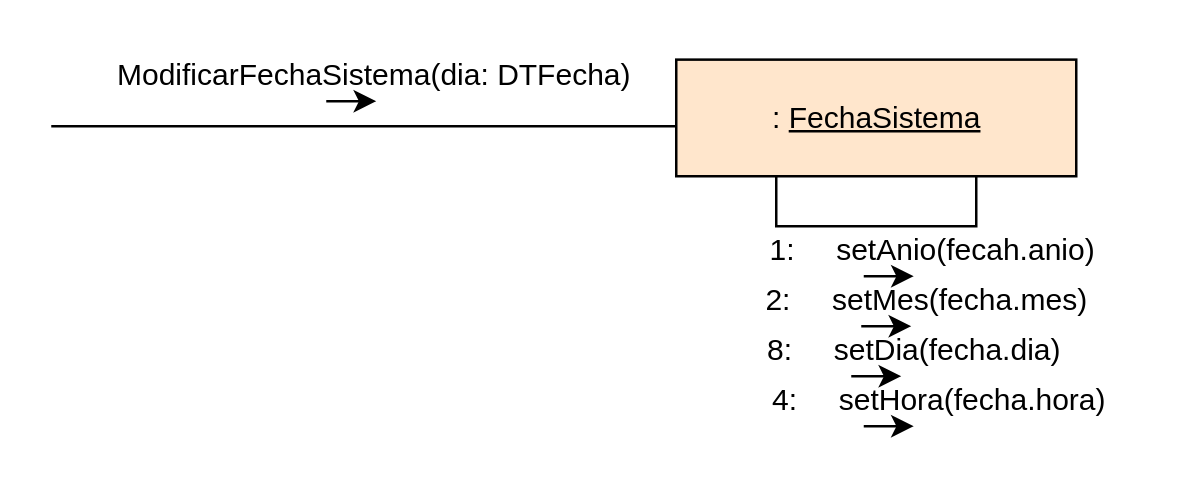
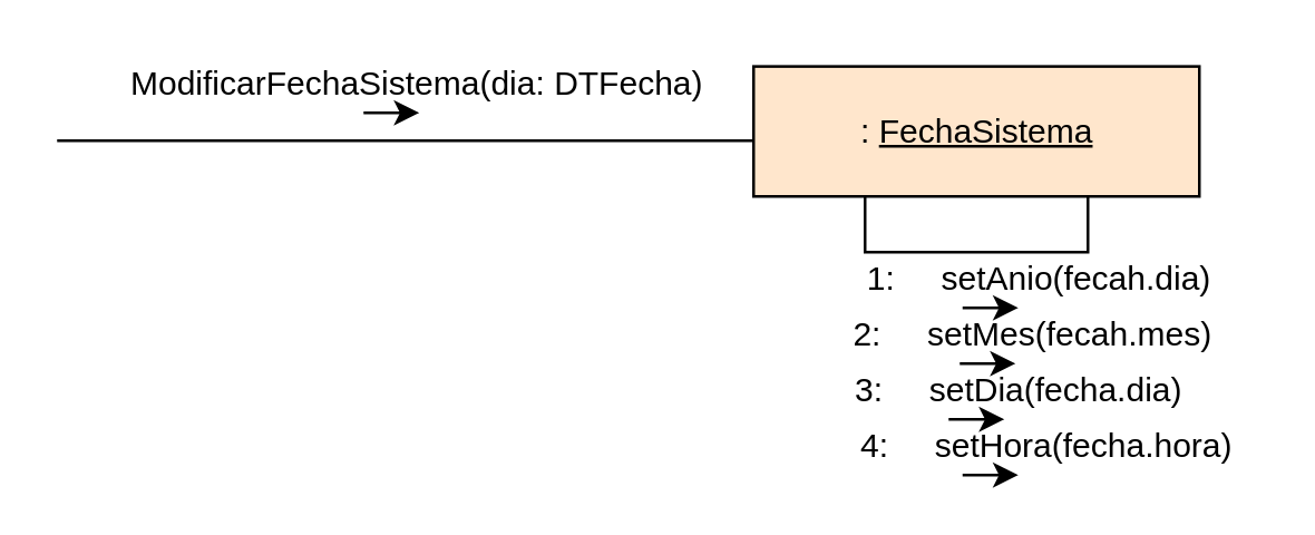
- <mxCell id="7" value="1:&lt;span style=&quot;white-space: pre;&quot;&gt;&#09;&lt;/span&gt;setAnio(fecah.anio)&amp;nbsp;" style="text;html=1;align=center;verticalAlign=middle;resizable=0;points=[];autosize=1;strokeColor=none;fillColor=none;" parent="1" vertex="1"><mxGeometry x="299" y="90" width="150" height="20" as="geometry" /></mxCell>
+ <mxCell id="7" value="1:&lt;span style=&quot;white-space: pre;&quot;&gt;&#09;&lt;/span&gt;setAnio(fecah.dia)&amp;nbsp;" style="text;html=1;align=center;verticalAlign=middle;resizable=0;points=[];autosize=1;strokeColor=none;fillColor=none;" parent="1" vertex="1"><mxGeometry x="299" y="90" width="150" height="20" as="geometry" /></mxCell>
- <mxCell id="8" value="2:&lt;span style=&quot;white-space: pre;&quot;&gt;&#09;&lt;/span&gt;setMes(fecha.mes)" style="text;html=1;align=center;verticalAlign=middle;resizable=0;points=[];autosize=1;strokeColor=none;fillColor=none;" parent="1" vertex="1"><mxGeometry x="300" y="110" width="140" height="20" as="geometry" /></mxCell>
+ <mxCell id="8" value="2:&lt;span style=&quot;white-space: pre;&quot;&gt;&#09;&lt;/span&gt;setMes(fecah.mes)" style="text;html=1;align=center;verticalAlign=middle;resizable=0;points=[];autosize=1;strokeColor=none;fillColor=none;" parent="1" vertex="1"><mxGeometry x="300" y="110" width="140" height="20" as="geometry" /></mxCell>
- <mxCell id="9" value="8:&lt;span style=&quot;white-space: pre;&quot;&gt;&#09;&lt;/span&gt;setDia(fecha.dia)" style="text;html=1;align=center;verticalAlign=middle;resizable=0;points=[];autosize=1;strokeColor=none;fillColor=none;" parent="1" vertex="1"><mxGeometry x="300" y="130" width="130" height="20" as="geometry" /></mxCell>
+ <mxCell id="9" value="3:&lt;span style=&quot;white-space: pre;&quot;&gt;&#09;&lt;/span&gt;setDia(fecha.dia)" style="text;html=1;align=center;verticalAlign=middle;resizable=0;points=[];autosize=1;strokeColor=none;fillColor=none;" parent="1" vertex="1"><mxGeometry x="300" y="130" width="130" height="20" as="geometry" /></mxCell>
